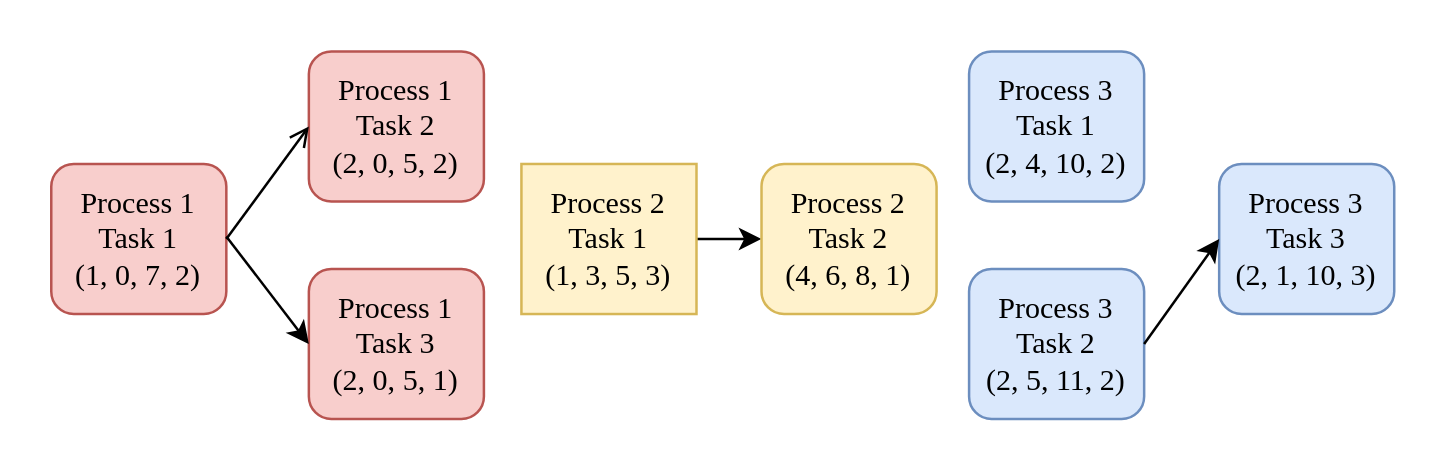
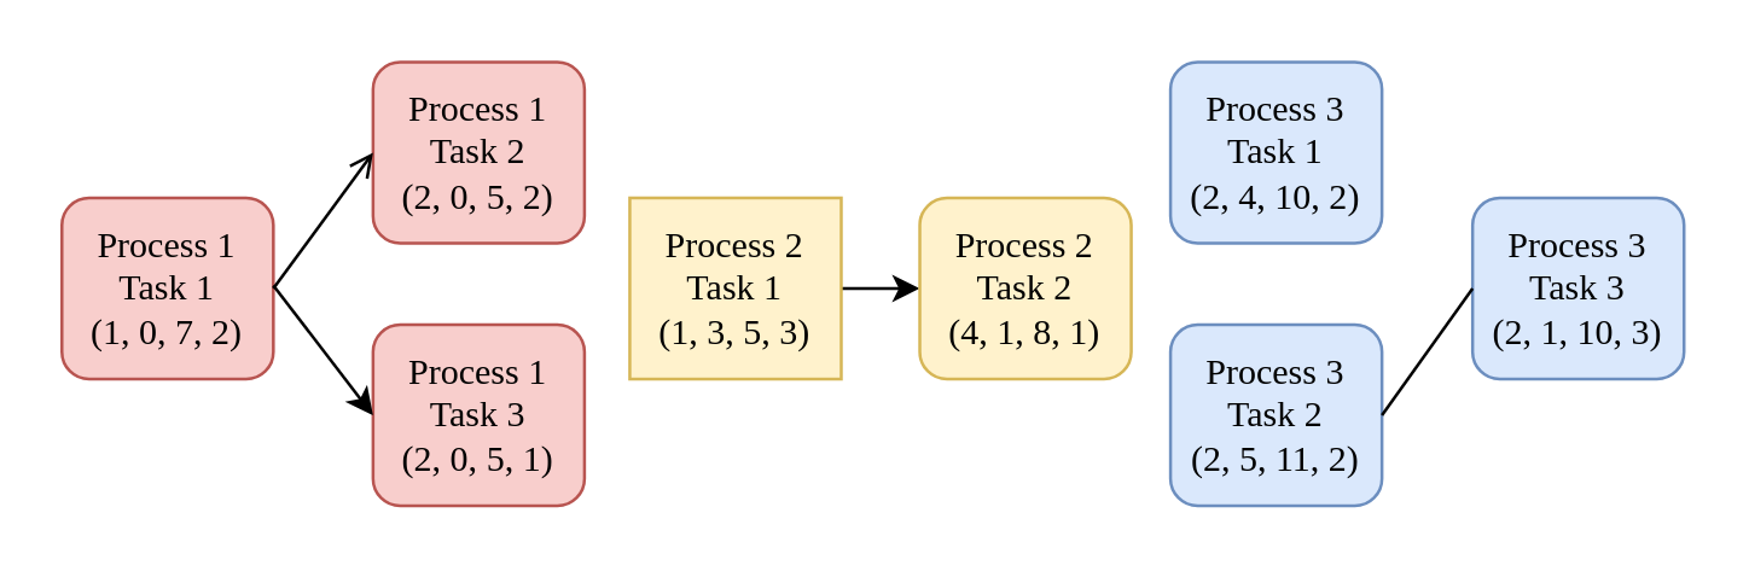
- <mxCell id="13" value="Process 2&lt;div&gt;Task 2&lt;/div&gt;&lt;div&gt;(4, 6, 8, 1)&lt;/div&gt;" style="rounded=1;whiteSpace=wrap;html=1;fontFamily=Times New Roman;fillColor=#fff2cc;strokeColor=#d6b656;" vertex="1" parent="1"><mxGeometry x="304" y="65" width="70" height="60" as="geometry" /></mxCell>
+ <mxCell id="13" value="Process 2&lt;div&gt;Task 2&lt;/div&gt;&lt;div&gt;(4, 1, 8, 1)&lt;/div&gt;" style="rounded=1;whiteSpace=wrap;html=1;fontFamily=Times New Roman;fillColor=#fff2cc;strokeColor=#d6b656;" vertex="1" parent="1"><mxGeometry x="304" y="65" width="70" height="60" as="geometry" /></mxCell>
- <mxCell id="10" value="" style="endArrow=classic;html=1;rounded=0;entryX=0;entryY=0.5;entryDx=0;entryDy=0;exitX=1;exitY=0.5;exitDx=0;exitDy=0;" edge="1" parent="1" target="7" source="9"><mxGeometry width="50" height="50" relative="1" as="geometry"><mxPoint x="354" y="94" as="sourcePoint" /><mxPoint x="397" y="60" as="targetPoint" /></mxGeometry></mxCell>
+ <mxCell id="10" value="" style="endArrow=none;html=1;rounded=0;entryX=0;entryY=0.5;entryDx=0;entryDy=0;exitX=1;exitY=0.5;exitDx=0;exitDy=0;" edge="1" parent="1" target="7" source="9"><mxGeometry width="50" height="50" relative="1" as="geometry"><mxPoint x="354" y="94" as="sourcePoint" /><mxPoint x="397" y="60" as="targetPoint" /></mxGeometry></mxCell>
